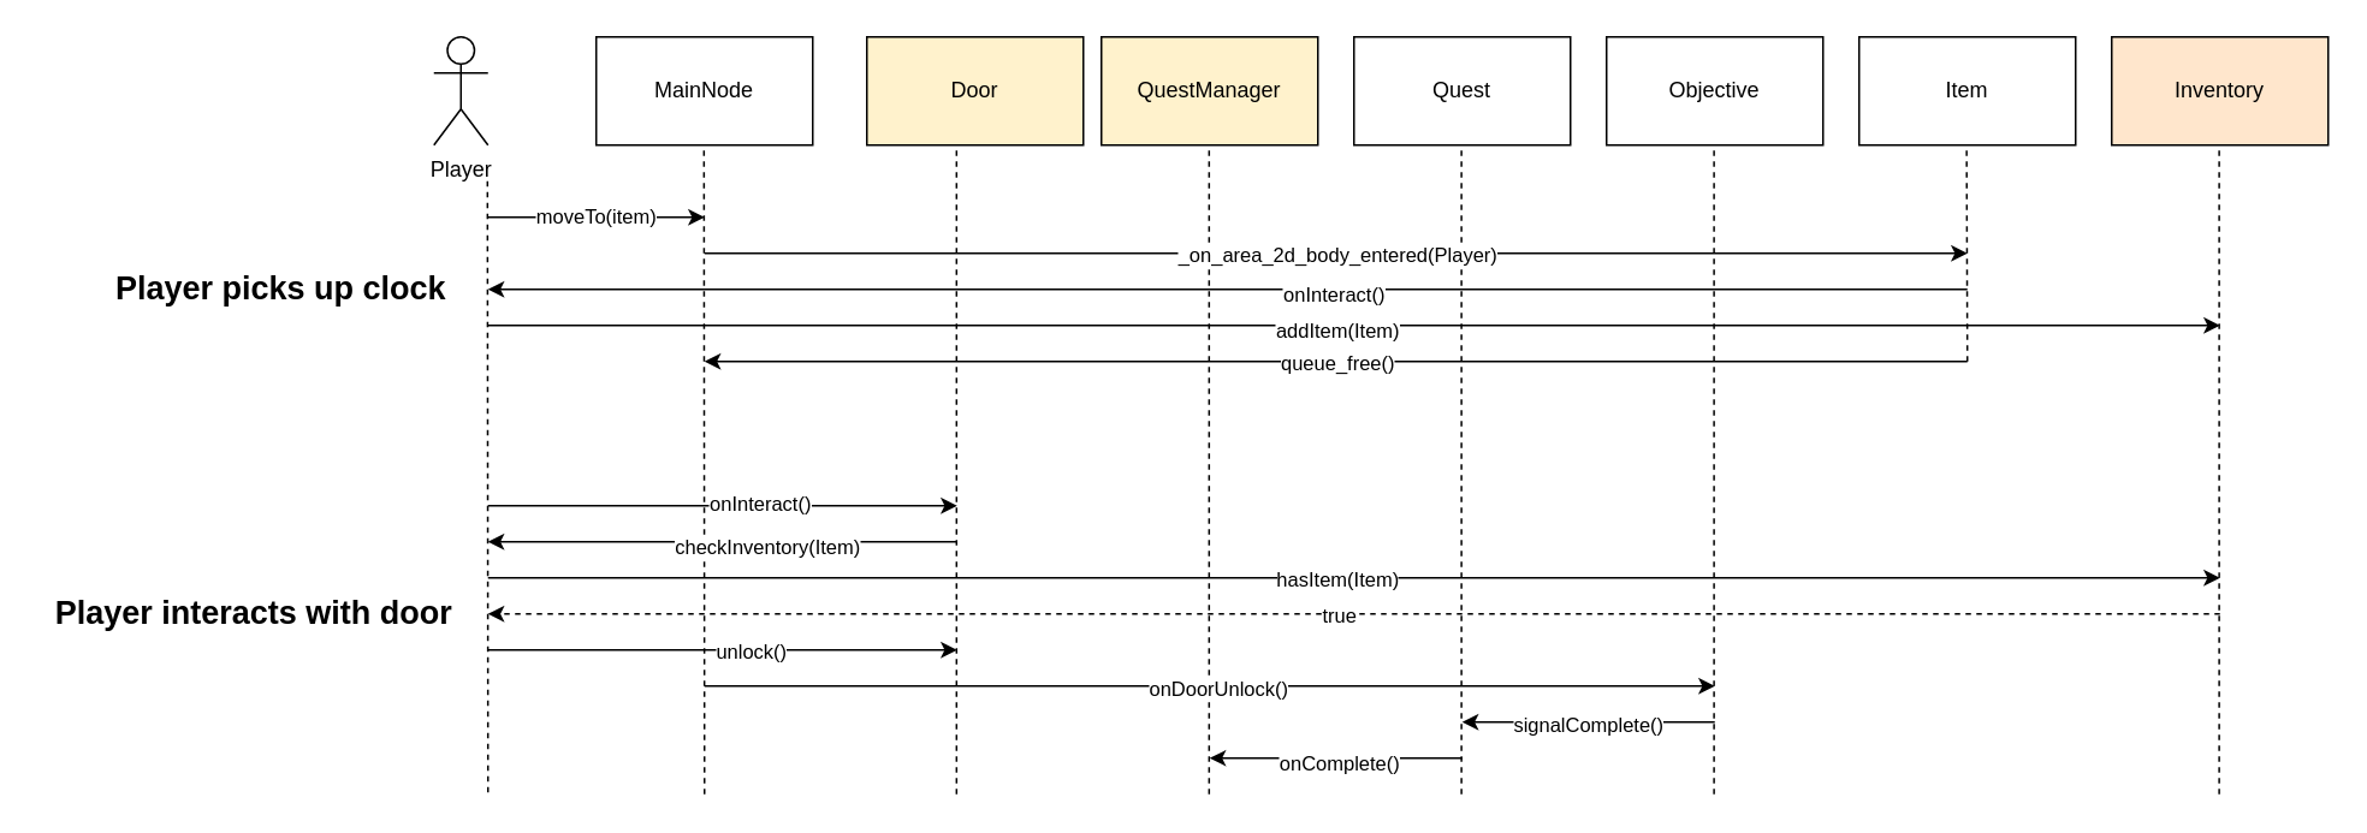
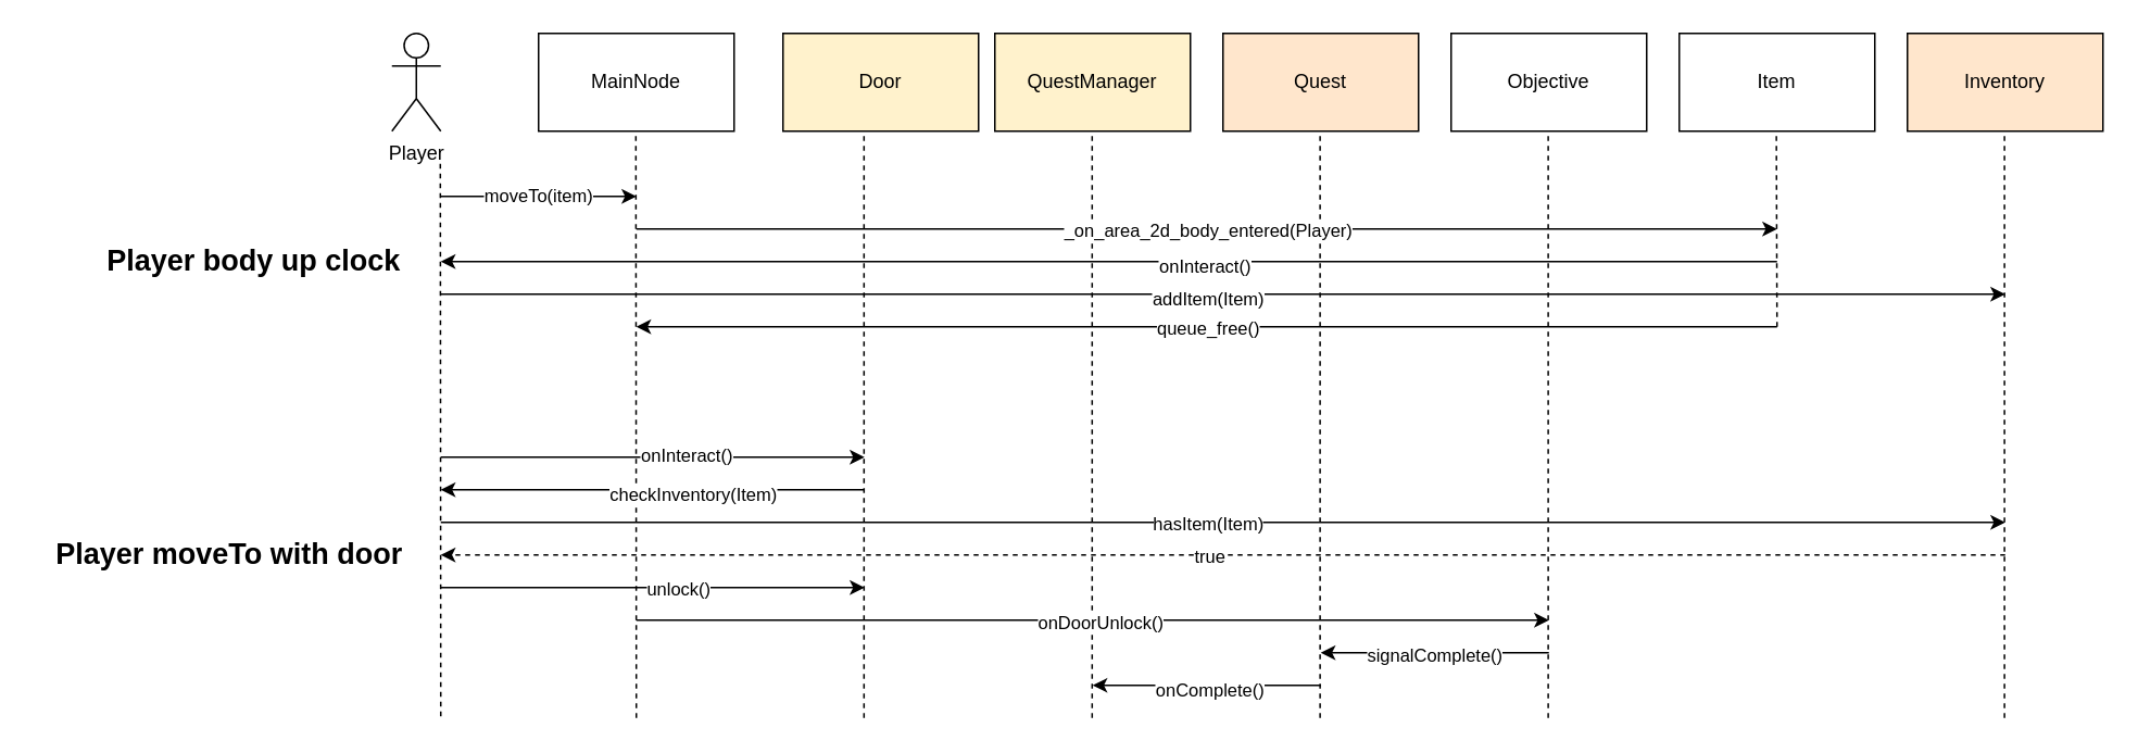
- <mxCell id="11" value="Quest" style="rounded=0;whiteSpace=wrap;html=1;" vertex="1" parent="1"><mxGeometry x="750" y="20" width="120" height="60" as="geometry" /></mxCell>
+ <mxCell id="11" value="Quest" style="rounded=0;whiteSpace=wrap;html=1;fillColor=#ffe6cc;" vertex="1" parent="1"><mxGeometry x="750" y="20" width="120" height="60" as="geometry" /></mxCell>
- <mxCell id="28" value="&lt;b&gt;Player picks up clock&lt;/b&gt;" style="text;html=1;align=center;verticalAlign=middle;resizable=0;points=[];autosize=1;strokeColor=none;fillColor=none;fontSize=18;" vertex="1" parent="1"><mxGeometry x="50" y="140" width="210" height="40" as="geometry" /></mxCell>
+ <mxCell id="28" value="&lt;b&gt;Player body up clock&lt;/b&gt;" style="text;html=1;align=center;verticalAlign=middle;resizable=0;points=[];autosize=1;strokeColor=none;fillColor=none;fontSize=18;" vertex="1" parent="1"><mxGeometry x="50" y="140" width="210" height="40" as="geometry" /></mxCell>
- <mxCell id="29" value="&lt;b&gt;Player interacts with door&lt;/b&gt;" style="text;html=1;align=center;verticalAlign=middle;resizable=0;points=[];autosize=1;strokeColor=none;fillColor=none;fontSize=18;" vertex="1" parent="1"><mxGeometry x="20" y="320" width="240" height="40" as="geometry" /></mxCell>
+ <mxCell id="29" value="&lt;b&gt;Player moveTo with door&lt;/b&gt;" style="text;html=1;align=center;verticalAlign=middle;resizable=0;points=[];autosize=1;strokeColor=none;fillColor=none;fontSize=18;" vertex="1" parent="1"><mxGeometry x="20" y="320" width="240" height="40" as="geometry" /></mxCell>
